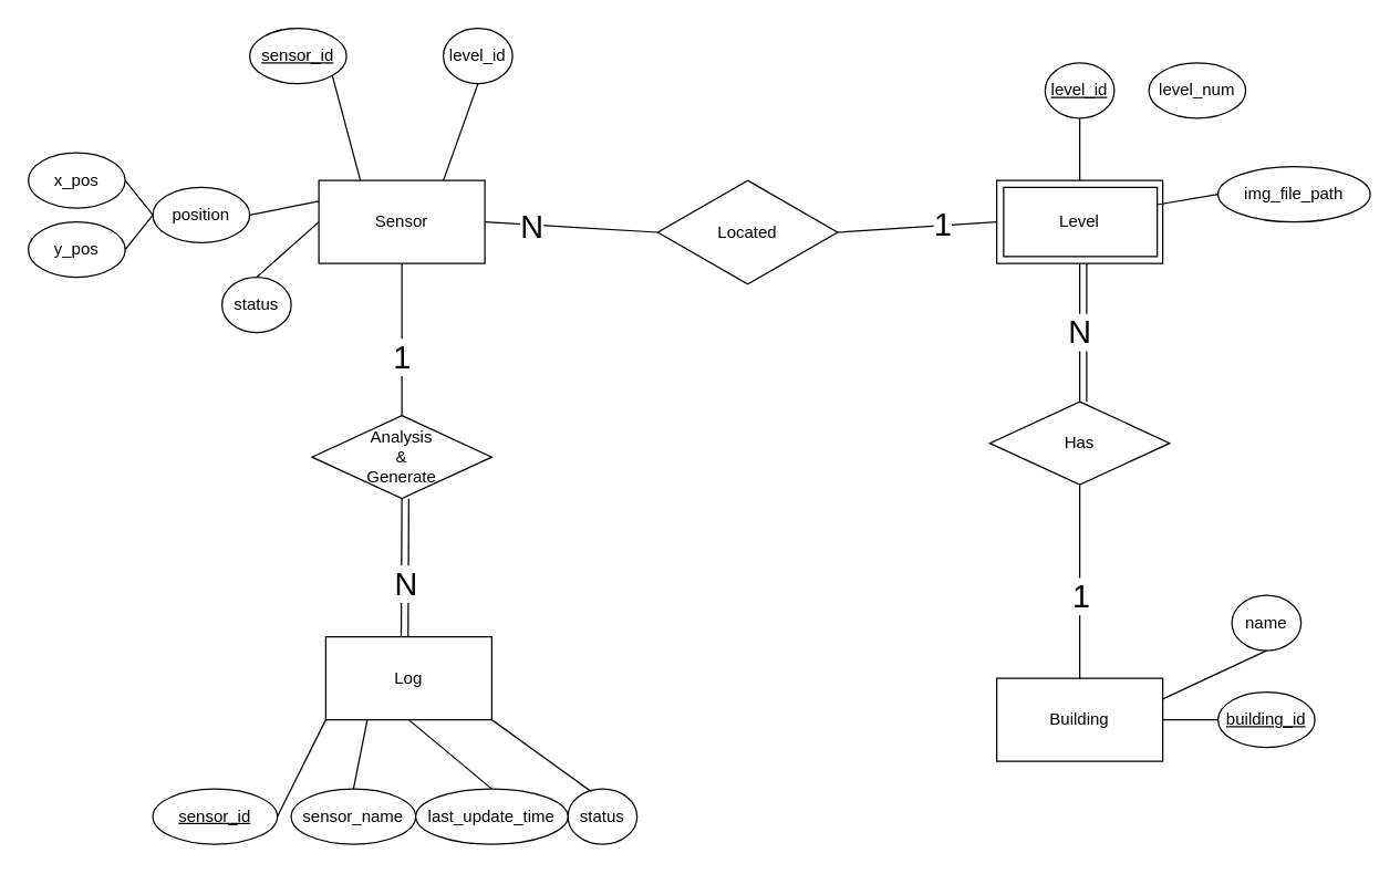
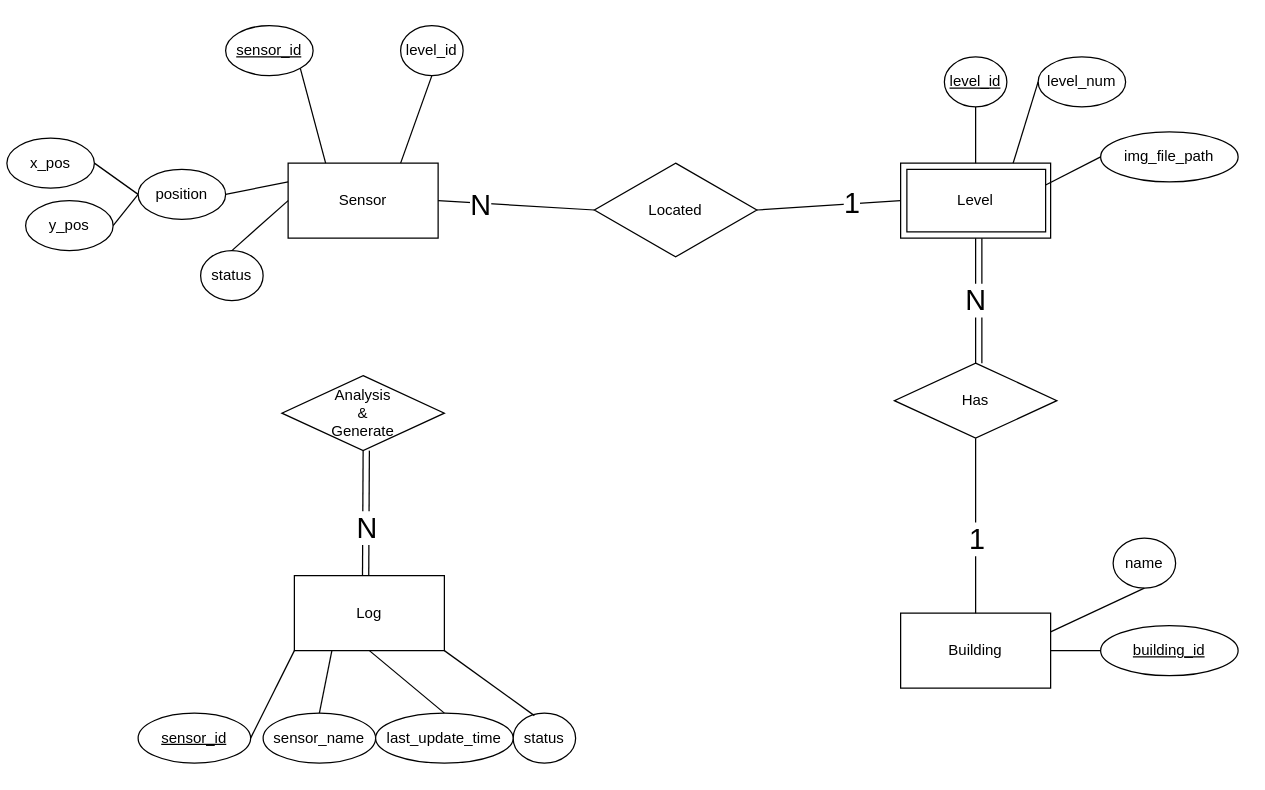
+ <mxCell id="28" value="" style="endArrow=none;html=1;entryX=0;entryY=0.5;entryDx=0;entryDy=0;exitX=0.75;exitY=0;exitDx=0;exitDy=0;" parent="1" source="7" target="27" edge="1"><mxGeometry width="50" height="50" relative="1" as="geometry"><mxPoint x="490" y="175" as="sourcePoint" /><mxPoint x="410" y="175" as="targetPoint" /></mxGeometry></mxCell>
- <mxCell id="10" value="x_pos" style="ellipse;whiteSpace=wrap;html=1;" parent="1" vertex="1"><mxGeometry x="20" y="110" width="70" height="40" as="geometry" /></mxCell>
+ <mxCell id="10" value="x_pos" style="ellipse;whiteSpace=wrap;html=1;" parent="1" vertex="1"><mxGeometry x="5" y="110" width="70" height="40" as="geometry" /></mxCell>
- <mxCell id="49" value="img_file_path" style="ellipse;whiteSpace=wrap;html=1;" vertex="1" parent="1"><mxGeometry x="880" y="120" width="110" height="40" as="geometry" /></mxCell>
+ <mxCell id="49" value="img_file_path" style="ellipse;whiteSpace=wrap;html=1;" vertex="1" parent="1"><mxGeometry x="880" y="105" width="110" height="40" as="geometry" /></mxCell>
- <mxCell id="35" value="" style="endArrow=none;html=1;entryX=0.5;entryY=1;entryDx=0;entryDy=0;" edge="1" parent="1" source="34" target="4"><mxGeometry width="50" height="50" relative="1" as="geometry"><mxPoint x="470" y="340" as="sourcePoint" /><mxPoint x="520" y="290" as="targetPoint" /></mxGeometry></mxCell>
- <mxCell id="36" value="&lt;font style=&quot;font-size: 23px&quot;&gt;1&lt;/font&gt;" style="edgeLabel;html=1;align=center;verticalAlign=middle;resizable=0;points=[];" vertex="1" connectable="0" parent="35"><mxGeometry x="-0.218" y="1" relative="1" as="geometry"><mxPoint as="offset" /></mxGeometry></mxCell>
- <mxCell id="12" value="&lt;u&gt;building_id&lt;/u&gt;" style="ellipse;whiteSpace=wrap;html=1;" parent="1" vertex="1"><mxGeometry x="880" y="500" width="70" height="40" as="geometry" /></mxCell>
+ <mxCell id="12" value="&lt;u&gt;building_id&lt;/u&gt;" style="ellipse;whiteSpace=wrap;html=1;" parent="1" vertex="1"><mxGeometry x="880" y="500" width="110" height="40" as="geometry" /></mxCell>
